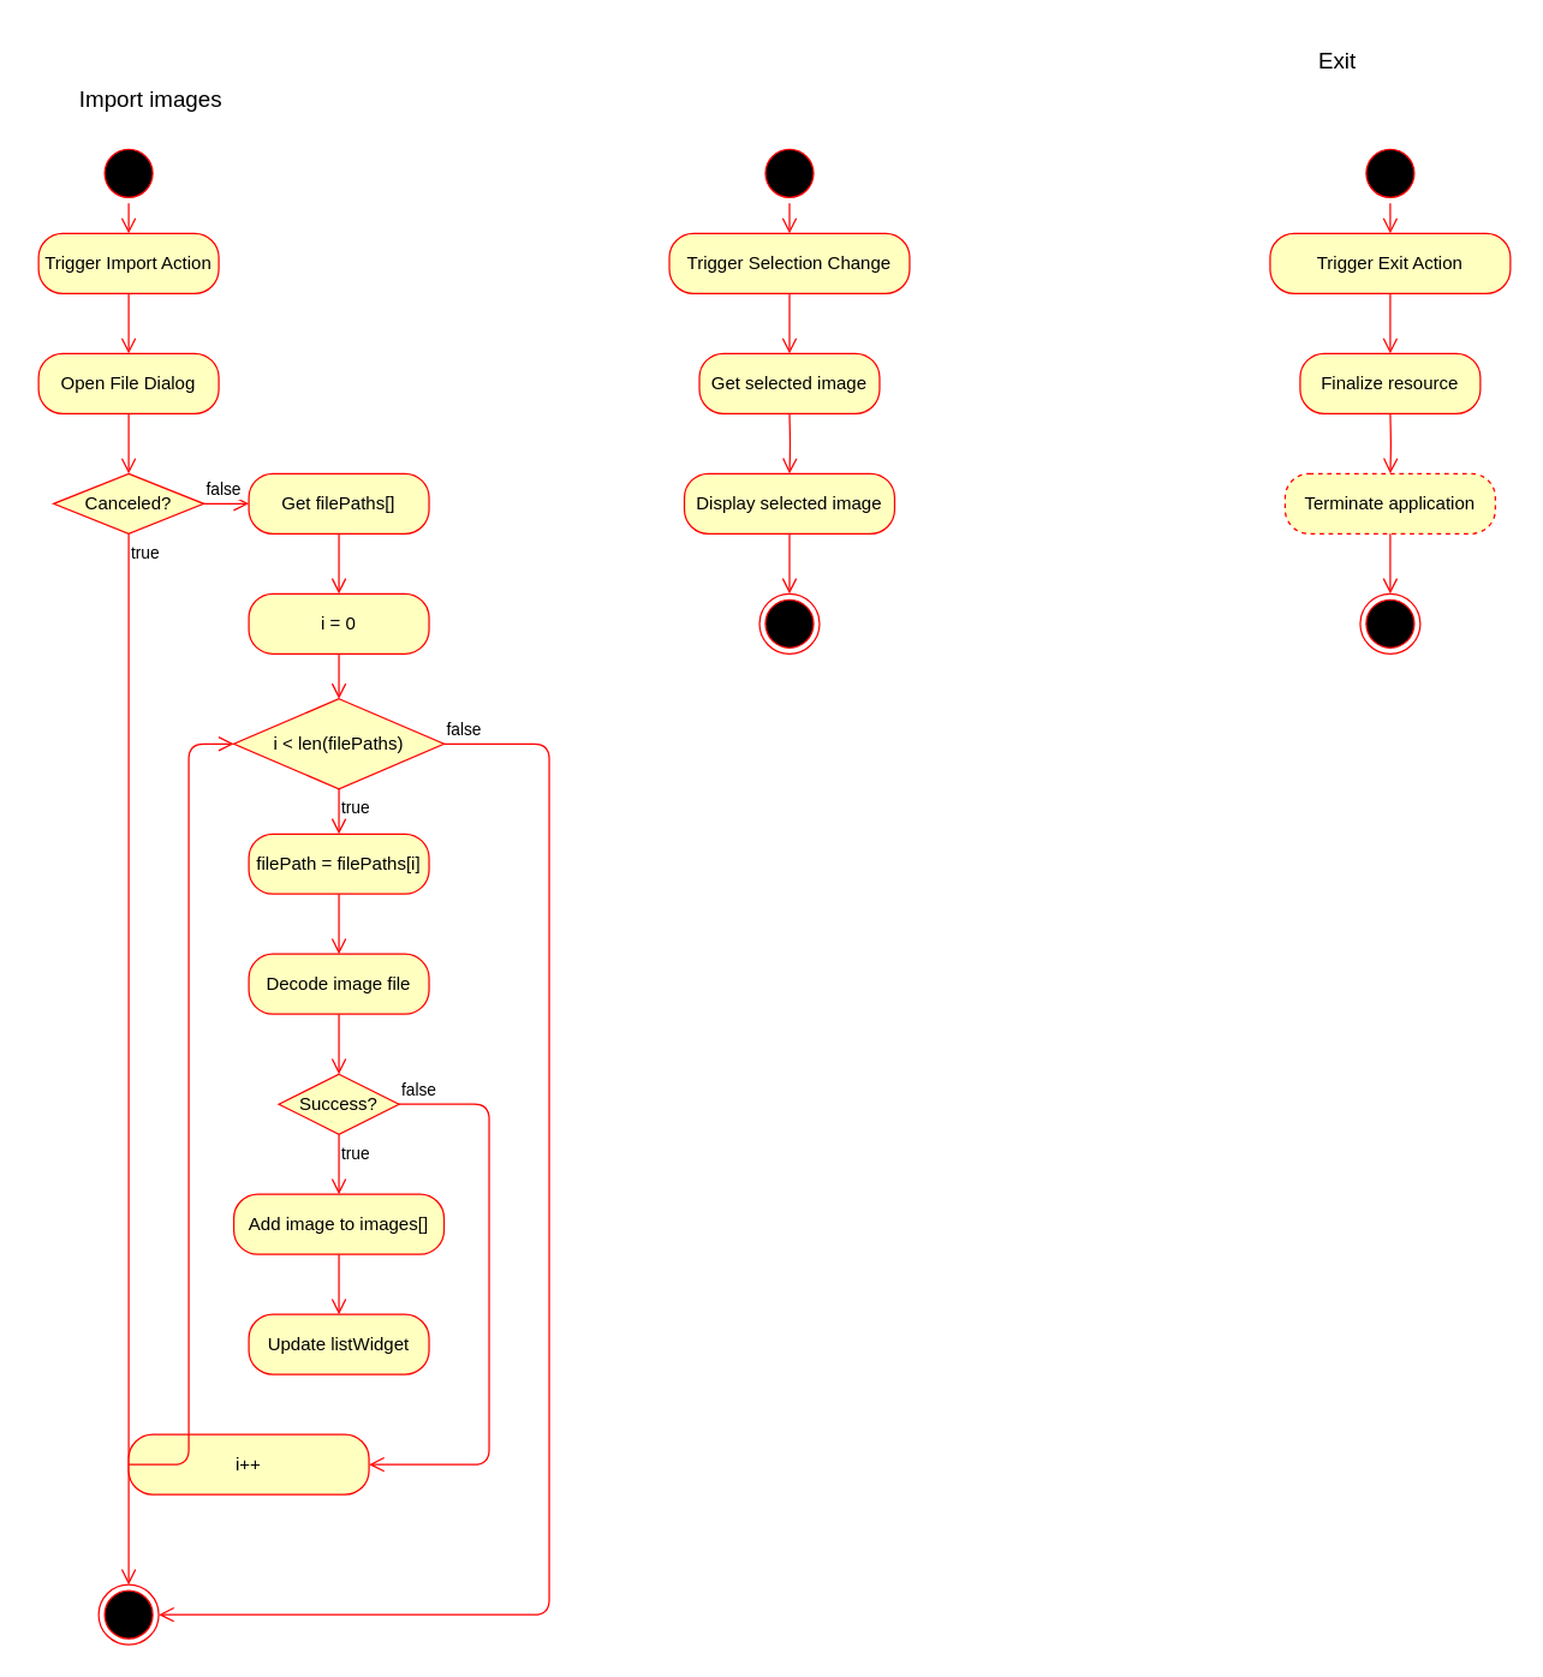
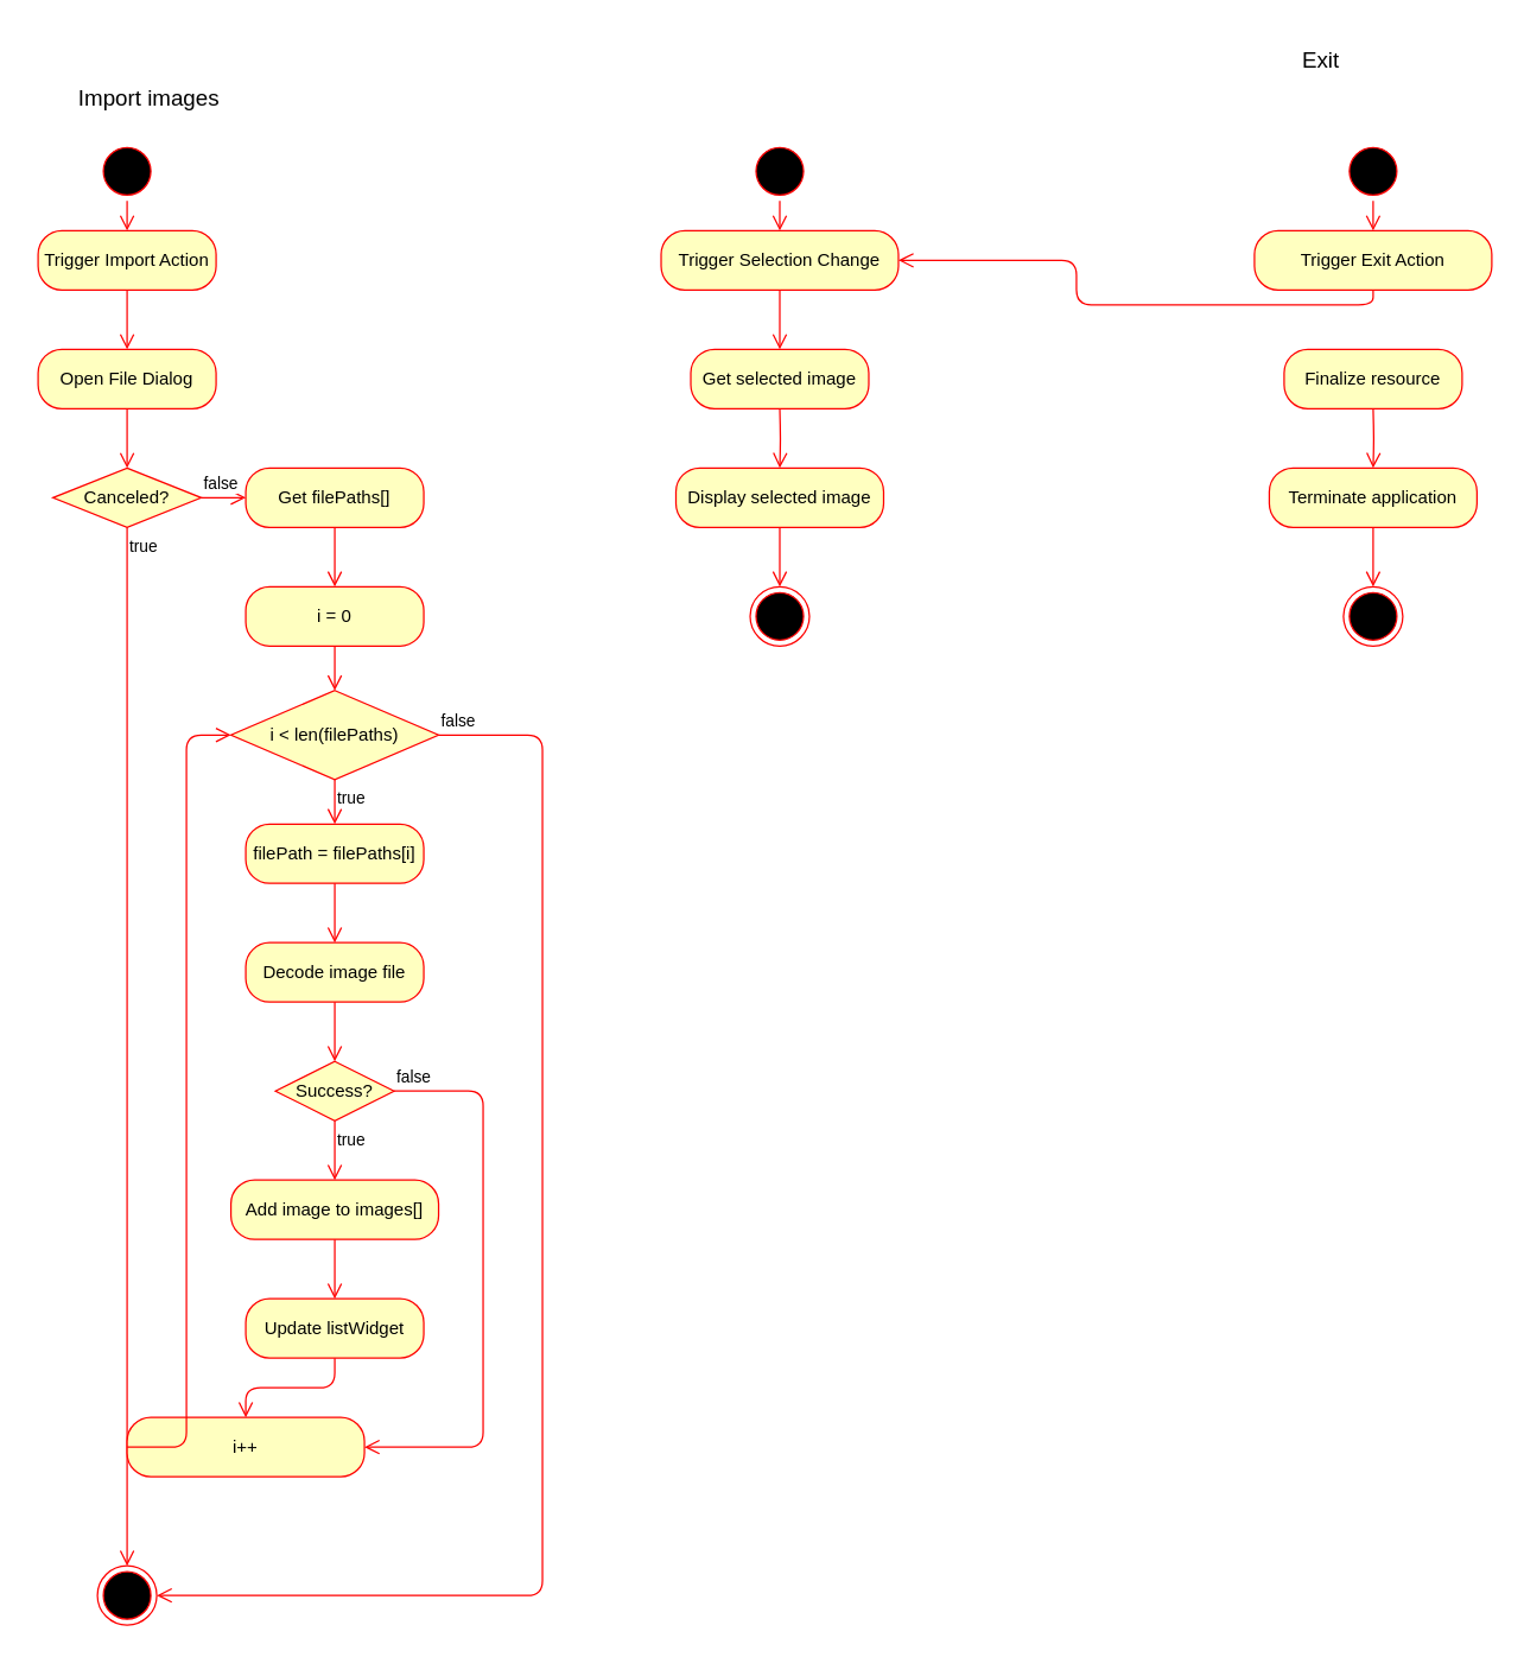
- <mxCell id="48" value="" style="edgeStyle=orthogonalEdgeStyle;html=1;verticalAlign=bottom;endArrow=open;endSize=8;strokeColor=#ff0000;exitX=0.5;exitY=1;exitDx=0;exitDy=0;" parent="1" source="44" target="45" edge="1"><mxGeometry relative="1" as="geometry"><mxPoint x="455" y="325.214" as="targetPoint" /><mxPoint x="455" y="285" as="sourcePoint" /></mxGeometry></mxCell>
+ <mxCell id="48" value="" style="edgeStyle=orthogonalEdgeStyle;html=1;verticalAlign=bottom;endArrow=open;endSize=8;strokeColor=#ff0000;exitX=0.5;exitY=1;exitDx=0;exitDy=0;" parent="1" source="44" target="35" edge="1"><mxGeometry relative="1" as="geometry"><mxPoint x="455" y="325.214" as="targetPoint" /><mxPoint x="455" y="285" as="sourcePoint" /></mxGeometry></mxCell>
- <mxCell id="46" value="Terminate application" style="rounded=1;whiteSpace=wrap;html=1;arcSize=40;fontColor=#000000;fillColor=#ffffc0;strokeColor=#ff0000;dashed=1;" parent="1" vertex="1"><mxGeometry x="855" y="315" width="140" height="40" as="geometry" /></mxCell>
+ <mxCell id="46" value="Terminate application" style="rounded=1;whiteSpace=wrap;html=1;arcSize=40;fontColor=#000000;fillColor=#ffffc0;strokeColor=#ff0000;" parent="1" vertex="1"><mxGeometry x="855" y="315" width="140" height="40" as="geometry" /></mxCell>
+ <mxCell id="24" value="" style="edgeStyle=orthogonalEdgeStyle;html=1;verticalAlign=bottom;endArrow=open;endSize=8;strokeColor=#ff0000;entryX=0.5;entryY=0;entryDx=0;entryDy=0;" parent="1" source="23" target="25" edge="1"><mxGeometry relative="1" as="geometry"><mxPoint x="225" y="945" as="targetPoint" /></mxGeometry></mxCell>
